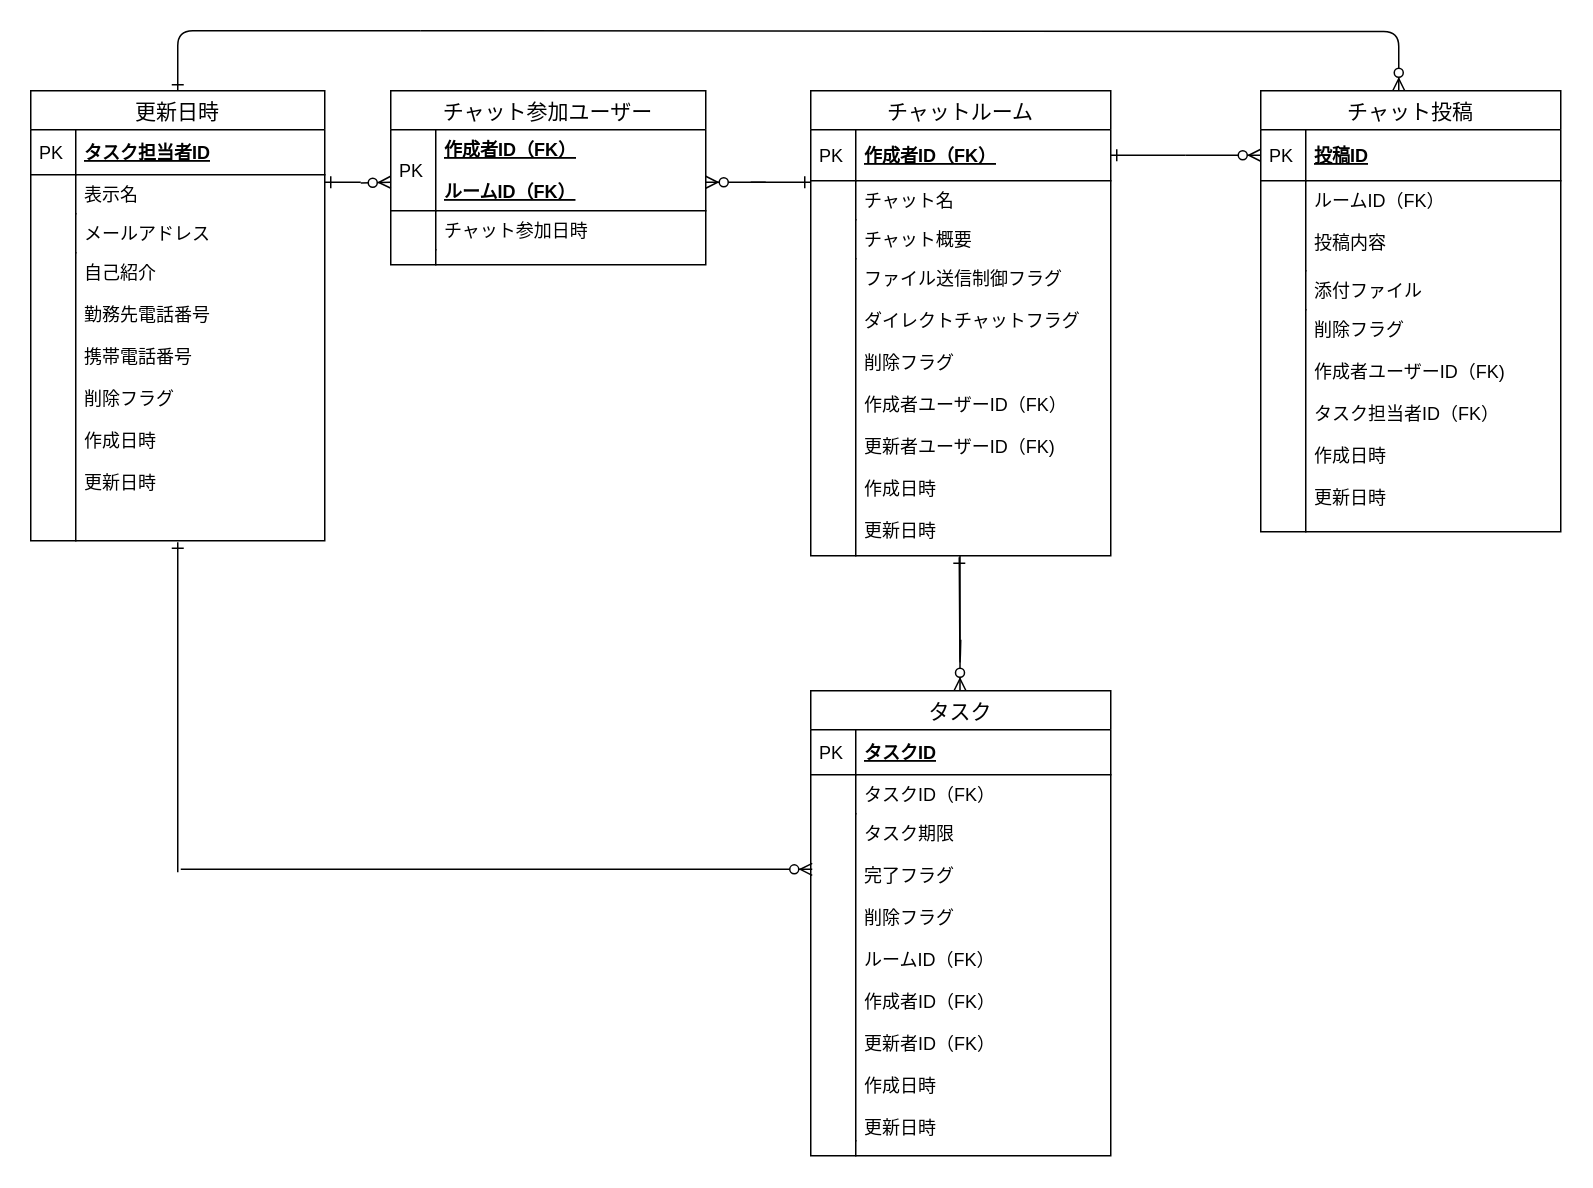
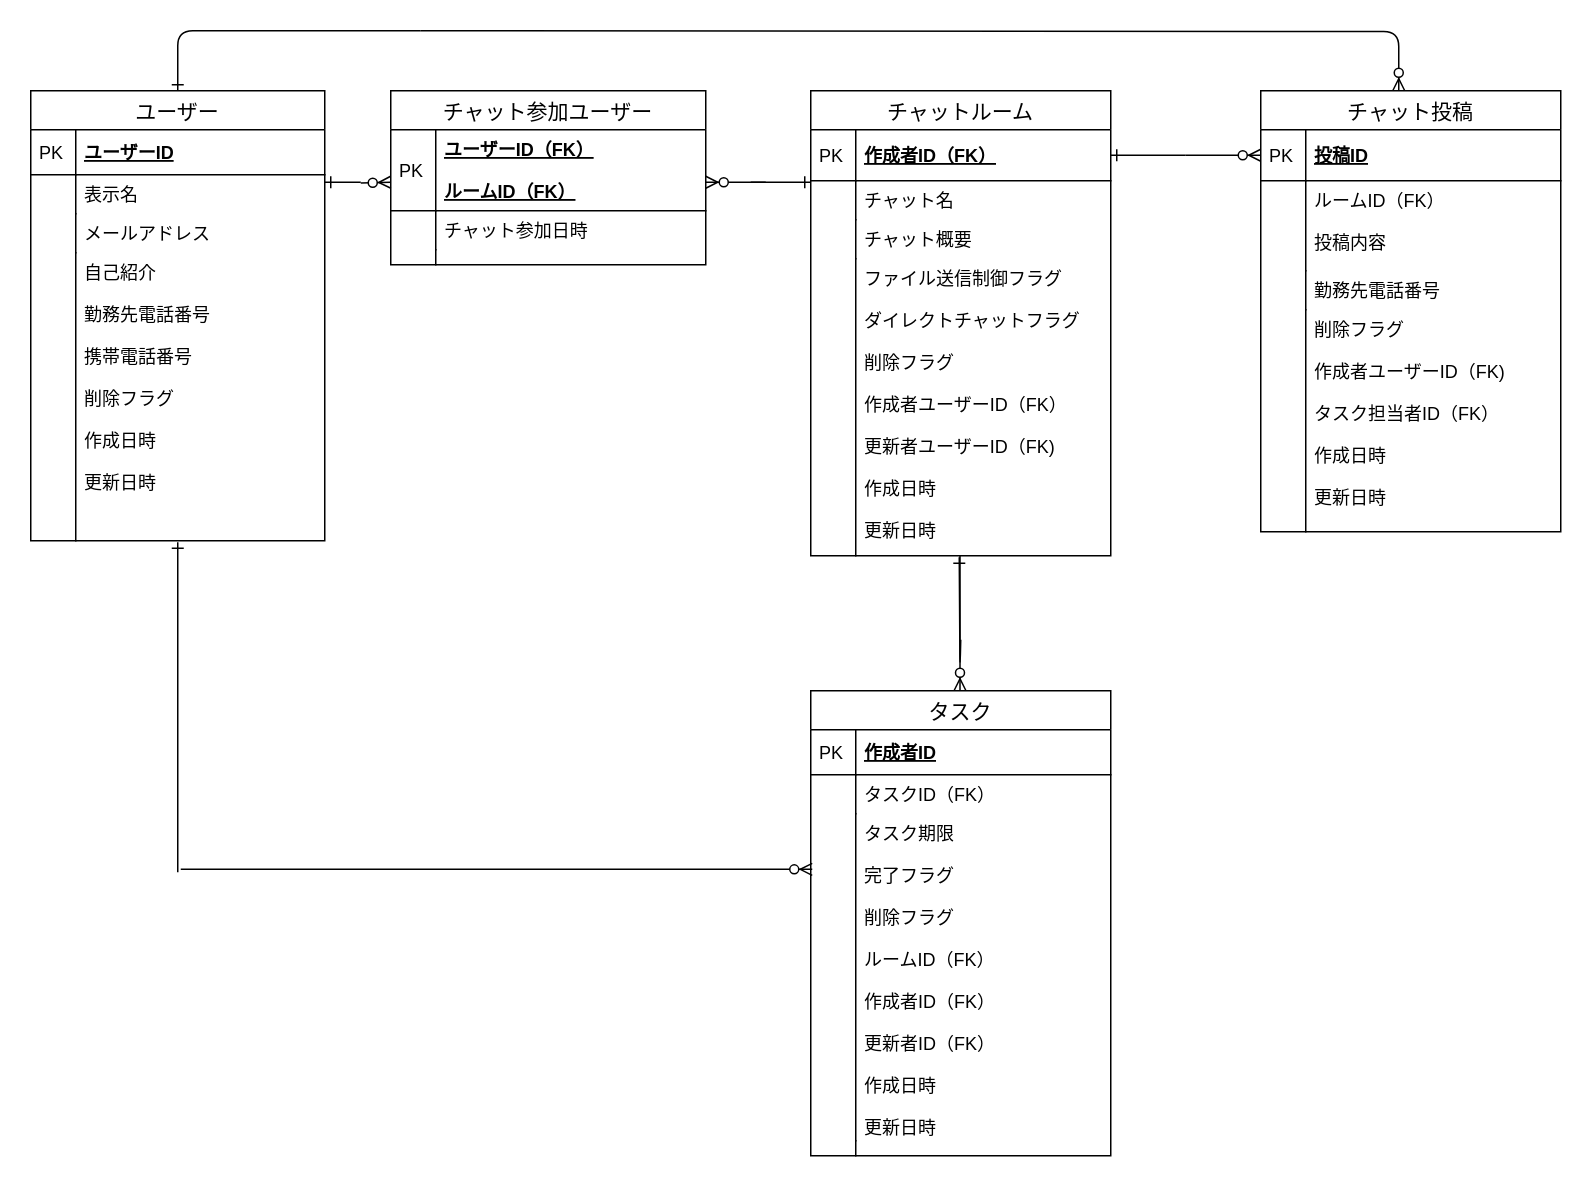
- <mxCell id="30" value="更新日時" style="swimlane;fontStyle=0;childLayout=stackLayout;horizontal=1;startSize=26;horizontalStack=0;resizeParent=1;resizeParentMax=0;resizeLast=0;collapsible=1;marginBottom=0;align=center;fontSize=14;" parent="1" vertex="1"><mxGeometry y="60" width="196" height="300" as="geometry" x="20" /></mxCell>
+ <mxCell id="30" value="ユーザー" style="swimlane;fontStyle=0;childLayout=stackLayout;horizontal=1;startSize=26;horizontalStack=0;resizeParent=1;resizeParentMax=0;resizeLast=0;collapsible=1;marginBottom=0;align=center;fontSize=14;" parent="1" vertex="1"><mxGeometry y="60" width="196" height="300" as="geometry" x="20" /></mxCell>
- <mxCell id="51" value="作成者ID（FK）&#10;&#10;ルームID（FK）" style="shape=partialRectangle;top=0;left=0;right=0;bottom=1;align=left;verticalAlign=middle;fillColor=none;spacingLeft=34;spacingRight=4;overflow=hidden;rotatable=0;points=[[0,0.5],[1,0.5]];portConstraint=eastwest;dropTarget=0;fontStyle=5;fontSize=12;" parent="50" vertex="1"><mxGeometry y="26" width="210" height="54" as="geometry" /></mxCell>
+ <mxCell id="51" value="ユーザーID（FK）&#10;&#10;ルームID（FK）" style="shape=partialRectangle;top=0;left=0;right=0;bottom=1;align=left;verticalAlign=middle;fillColor=none;spacingLeft=34;spacingRight=4;overflow=hidden;rotatable=0;points=[[0,0.5],[1,0.5]];portConstraint=eastwest;dropTarget=0;fontStyle=5;fontSize=12;" parent="50" vertex="1"><mxGeometry y="26" width="210" height="54" as="geometry" /></mxCell>
- <mxCell id="31" value="タスク担当者ID" style="shape=partialRectangle;top=0;left=0;right=0;bottom=1;align=left;verticalAlign=middle;fillColor=none;spacingLeft=34;spacingRight=4;overflow=hidden;rotatable=0;points=[[0,0.5],[1,0.5]];portConstraint=eastwest;dropTarget=0;fontStyle=5;fontSize=12;" parent="30" vertex="1"><mxGeometry y="26" width="196" height="30" as="geometry" /></mxCell>
+ <mxCell id="31" value="ユーザーID" style="shape=partialRectangle;top=0;left=0;right=0;bottom=1;align=left;verticalAlign=middle;fillColor=none;spacingLeft=34;spacingRight=4;overflow=hidden;rotatable=0;points=[[0,0.5],[1,0.5]];portConstraint=eastwest;dropTarget=0;fontStyle=5;fontSize=12;" parent="30" vertex="1"><mxGeometry y="26" width="196" height="30" as="geometry" /></mxCell>
- <mxCell id="17" value="添付ファイル" style="shape=partialRectangle;top=0;left=0;right=0;bottom=0;align=left;verticalAlign=top;fillColor=none;spacingLeft=34;spacingRight=4;overflow=hidden;rotatable=0;points=[[0,0.5],[1,0.5]];portConstraint=eastwest;dropTarget=0;fontSize=12;" parent="12" vertex="1"><mxGeometry y="120" width="200" height="26" as="geometry" /></mxCell>
+ <mxCell id="17" value="勤務先電話番号" style="shape=partialRectangle;top=0;left=0;right=0;bottom=0;align=left;verticalAlign=top;fillColor=none;spacingLeft=34;spacingRight=4;overflow=hidden;rotatable=0;points=[[0,0.5],[1,0.5]];portConstraint=eastwest;dropTarget=0;fontSize=12;" parent="12" vertex="1"><mxGeometry y="120" width="200" height="26" as="geometry" /></mxCell>
- <mxCell id="40" value="タスクID" style="shape=partialRectangle;top=0;left=0;right=0;bottom=1;align=left;verticalAlign=middle;fillColor=none;spacingLeft=34;spacingRight=4;overflow=hidden;rotatable=0;points=[[0,0.5],[1,0.5]];portConstraint=eastwest;dropTarget=0;fontStyle=5;fontSize=12;" parent="39" vertex="1"><mxGeometry y="26" width="200" height="30" as="geometry" /></mxCell>
+ <mxCell id="40" value="作成者ID" style="shape=partialRectangle;top=0;left=0;right=0;bottom=1;align=left;verticalAlign=middle;fillColor=none;spacingLeft=34;spacingRight=4;overflow=hidden;rotatable=0;points=[[0,0.5],[1,0.5]];portConstraint=eastwest;dropTarget=0;fontStyle=5;fontSize=12;" parent="39" vertex="1"><mxGeometry y="26" width="200" height="30" as="geometry" /></mxCell>
